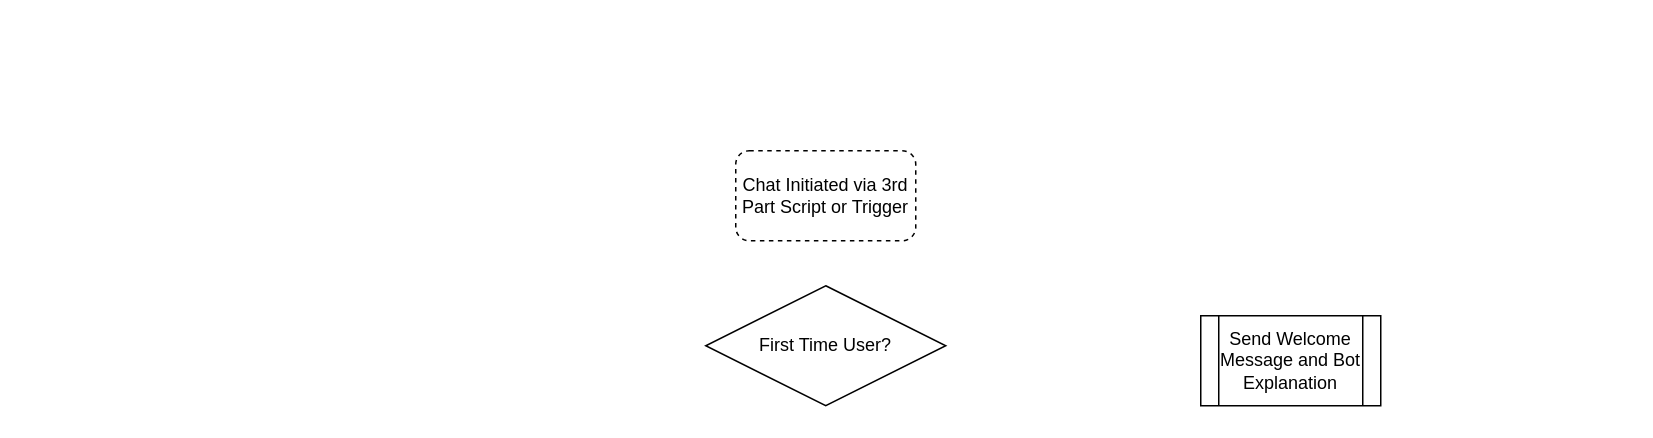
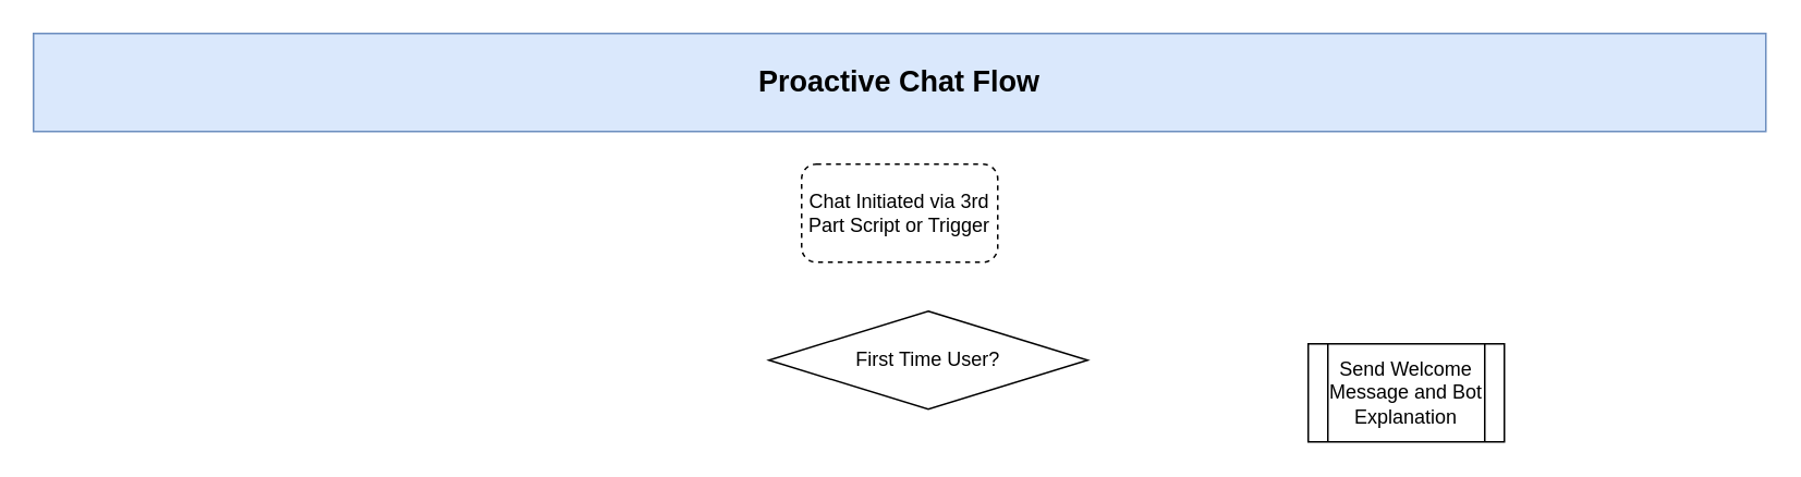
+ <mxCell id="2" value="&lt;b&gt;&lt;font style=&quot;font-size: 18px;&quot;&gt;Proactive Chat Flow&lt;/font&gt;&lt;/b&gt;" style="rounded=0;whiteSpace=wrap;html=1;strokeColor=#6c8ebf;fillColor=#dae8fc;" vertex="1" parent="1"><mxGeometry x="20" y="20" width="1060" height="60" as="geometry" /></mxCell>
- <mxCell id="5" value="First Time User?" style="rhombus;whiteSpace=wrap;html=1;" vertex="1" parent="1"><mxGeometry x="470" y="190" width="160" height="80" as="geometry" /></mxCell>
+ <mxCell id="5" value="First Time User?" style="rhombus;whiteSpace=wrap;html=1;" vertex="1" parent="1"><mxGeometry x="470" y="190" width="195" height="60" as="geometry" /></mxCell>
